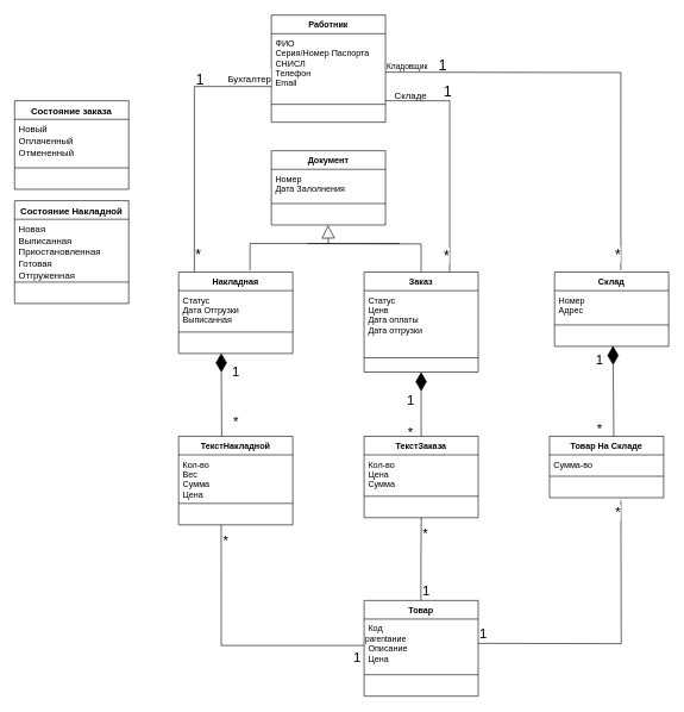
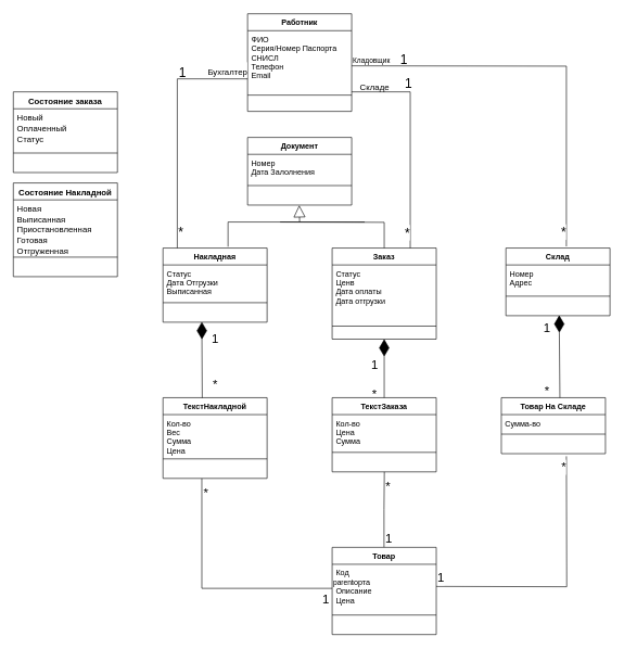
- <mxCell id="71" value="Новый &#10;Оплаченный &#10;Отмененный" style="text;strokeColor=none;fillColor=none;align=left;verticalAlign=top;spacingLeft=4;spacingRight=4;overflow=hidden;rotatable=0;points=[[0,0.5],[1,0.5]];portConstraint=eastwest;fontSize=13;" vertex="1" parent="70"><mxGeometry y="26" width="160" height="64" as="geometry" /></mxCell>
+ <mxCell id="71" value="Новый &#10;Оплаченный &#10;Статус" style="text;strokeColor=none;fillColor=none;align=left;verticalAlign=top;spacingLeft=4;spacingRight=4;overflow=hidden;rotatable=0;points=[[0,0.5],[1,0.5]];portConstraint=eastwest;fontSize=13;" vertex="1" parent="70"><mxGeometry y="26" width="160" height="64" as="geometry" /></mxCell>
- <mxCell id="32" value="Код&#10;Название&#10;Описание&#10;Цена" style="text;strokeColor=none;fillColor=none;align=left;verticalAlign=top;spacingLeft=4;spacingRight=4;overflow=hidden;rotatable=0;points=[[0,0.5],[1,0.5]];portConstraint=eastwest;" vertex="1" parent="31"><mxGeometry y="26" width="160" height="74" as="geometry" /></mxCell>
+ <mxCell id="32" value="Код&#10;Паспорта&#10;Описание&#10;Цена" style="text;strokeColor=none;fillColor=none;align=left;verticalAlign=top;spacingLeft=4;spacingRight=4;overflow=hidden;rotatable=0;points=[[0,0.5],[1,0.5]];portConstraint=eastwest;" vertex="1" parent="31"><mxGeometry y="26" width="160" height="74" as="geometry" /></mxCell>
